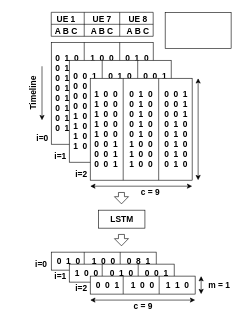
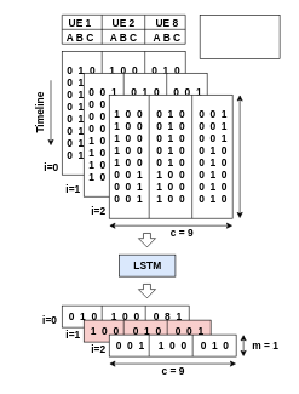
- <mxCell id="9" value="&lt;b&gt;&lt;font style=&quot;font-size: 14px&quot;&gt;UE 7&lt;br&gt;&lt;/font&gt;&lt;/b&gt;" style="text;html=1;strokeColor=none;fillColor=none;align=center;verticalAlign=middle;whiteSpace=wrap;rounded=0;fontSize=18;" vertex="1" parent="1"><mxGeometry x="150" y="20" width="40" height="20" as="geometry" /></mxCell>
+ <mxCell id="9" value="&lt;b&gt;&lt;font style=&quot;font-size: 14px&quot;&gt;UE 2&lt;br&gt;&lt;/font&gt;&lt;/b&gt;" style="text;html=1;strokeColor=none;fillColor=none;align=center;verticalAlign=middle;whiteSpace=wrap;rounded=0;fontSize=18;" vertex="1" parent="1"><mxGeometry x="150" y="20" width="40" height="20" as="geometry" /></mxCell>
- <mxCell id="37" value="&lt;b&gt;LSTM&lt;/b&gt;" style="rounded=0;whiteSpace=wrap;html=1;fontSize=14;" vertex="1" parent="1"><mxGeometry x="163.75" y="350" width="77.5" height="30" as="geometry" /></mxCell>
+ <mxCell id="37" value="&lt;b&gt;LSTM&lt;/b&gt;" style="rounded=0;whiteSpace=wrap;html=1;fontSize=14;fillColor=#dae8fc;" vertex="1" parent="1"><mxGeometry x="163.75" y="350" width="77.5" height="30" as="geometry" /></mxCell>
- <mxCell id="29" value="&lt;div&gt;&lt;font style=&quot;font-size: 14px&quot;&gt;&lt;b&gt;1&amp;nbsp; 0&amp;nbsp; 0 &amp;nbsp; &amp;nbsp; 0&amp;nbsp; 1&amp;nbsp; 0 &amp;nbsp; &amp;nbsp; 0&amp;nbsp; 0&amp;nbsp; 1&lt;/b&gt;&lt;br&gt;&lt;/font&gt;&lt;/div&gt;" style="rounded=0;whiteSpace=wrap;html=1;fontSize=14;" vertex="1" parent="1"><mxGeometry x="115" y="440" width="175" height="30" as="geometry" /></mxCell>
+ <mxCell id="29" value="&lt;div&gt;&lt;font style=&quot;font-size: 14px&quot;&gt;&lt;b&gt;1&amp;nbsp; 0&amp;nbsp; 0 &amp;nbsp; &amp;nbsp; 0&amp;nbsp; 1&amp;nbsp; 0 &amp;nbsp; &amp;nbsp; 0&amp;nbsp; 0&amp;nbsp; 1&lt;/b&gt;&lt;br&gt;&lt;/font&gt;&lt;/div&gt;" style="rounded=0;whiteSpace=wrap;html=1;fontSize=14;fillColor=#f8cecc;" vertex="1" parent="1"><mxGeometry x="115" y="440" width="175" height="30" as="geometry" /></mxCell>
- <mxCell id="32" value="&lt;div&gt;&lt;font style=&quot;font-size: 14px&quot;&gt;&lt;b&gt;0&amp;nbsp; 0&amp;nbsp; 1 &amp;nbsp; &amp;nbsp; 1&amp;nbsp; 0&amp;nbsp; 0 &amp;nbsp; &amp;nbsp; 1&amp;nbsp; 1&amp;nbsp; 0&lt;/b&gt;&lt;br&gt;&lt;/font&gt;&lt;/div&gt;" style="rounded=0;whiteSpace=wrap;html=1;fontSize=14;" vertex="1" parent="1"><mxGeometry x="150" y="460" width="175" height="30" as="geometry" /></mxCell>
+ <mxCell id="32" value="&lt;div&gt;&lt;font style=&quot;font-size: 14px&quot;&gt;&lt;b&gt;0&amp;nbsp; 0&amp;nbsp; 1 &amp;nbsp; &amp;nbsp; 1&amp;nbsp; 0&amp;nbsp; 0 &amp;nbsp; &amp;nbsp; 0&amp;nbsp; 1&amp;nbsp; 0&lt;/b&gt;&lt;br&gt;&lt;/font&gt;&lt;/div&gt;" style="rounded=0;whiteSpace=wrap;html=1;fontSize=14;" vertex="1" parent="1"><mxGeometry x="150" y="460" width="175" height="30" as="geometry" /></mxCell>
